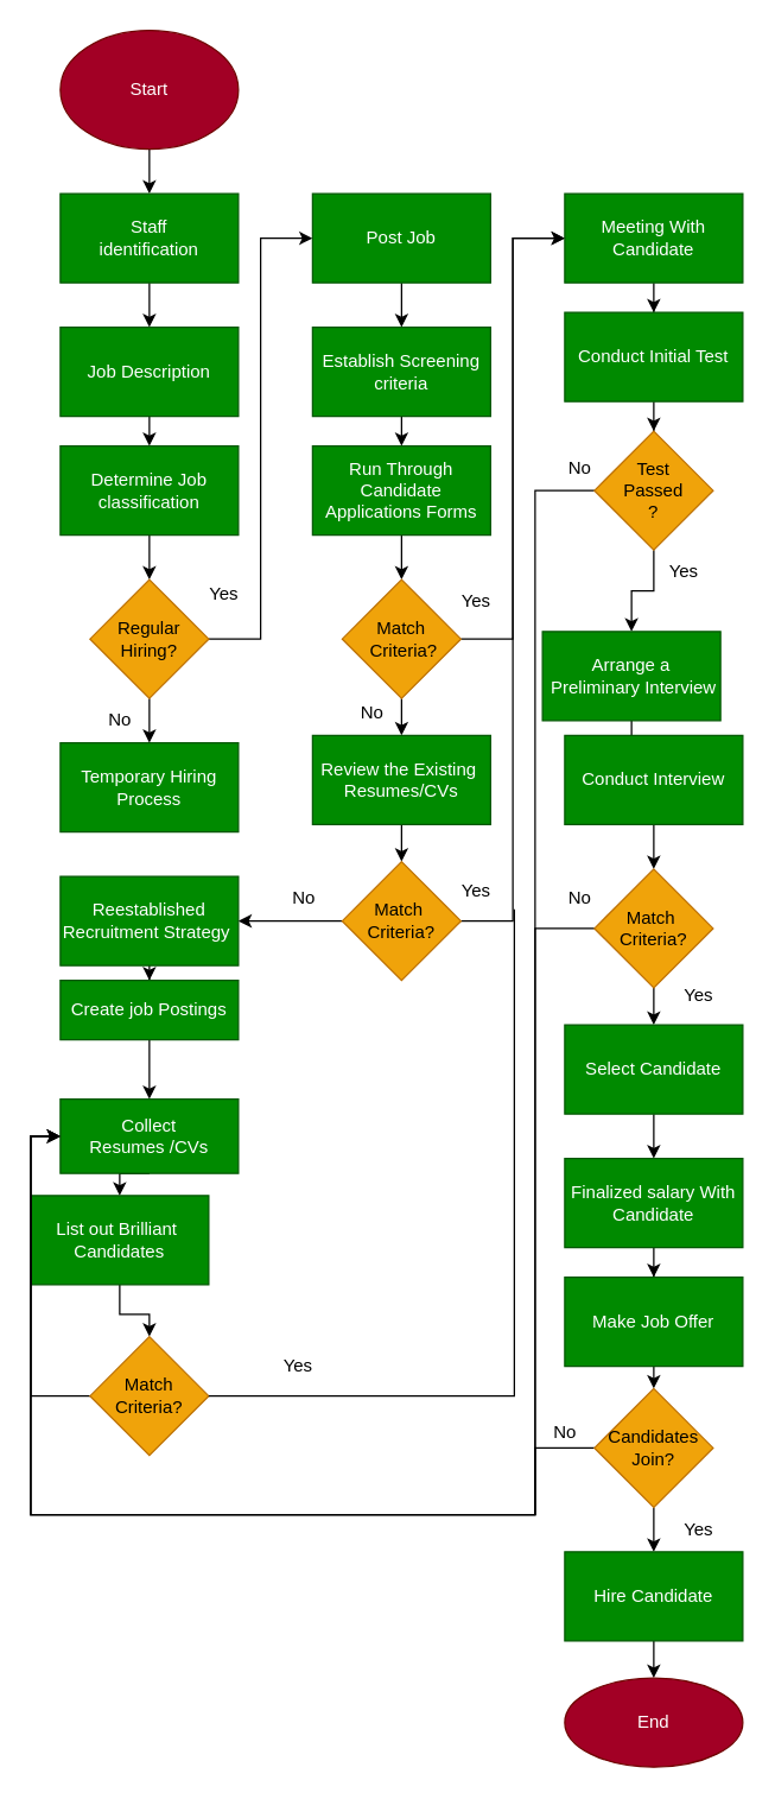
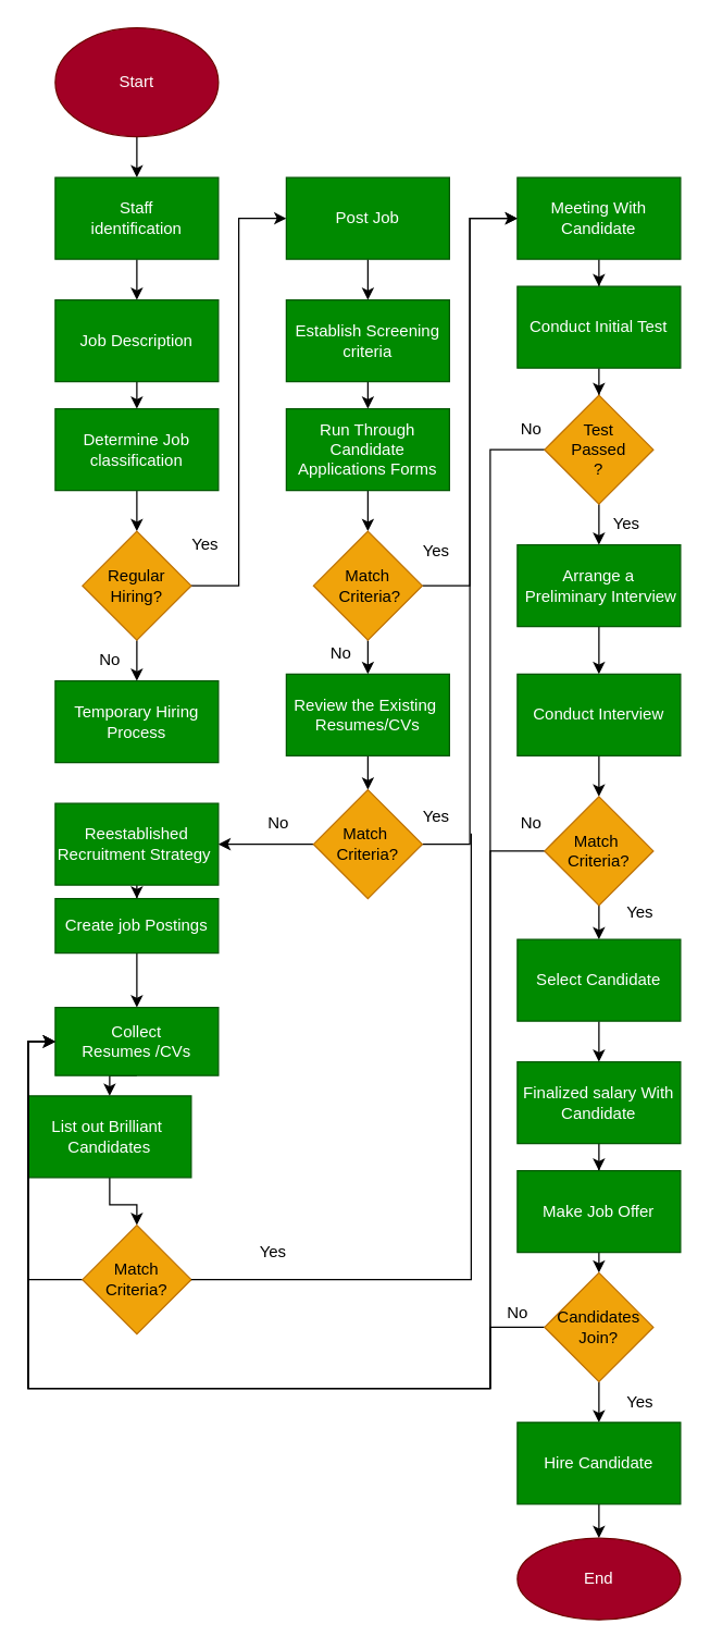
- <mxCell id="54" value="Arrange a&lt;br&gt;&amp;nbsp;Preliminary Interview" style="whiteSpace=wrap;html=1;fillColor=#008a00;fontColor=#ffffff;strokeColor=#005700;" vertex="1" parent="1"><mxGeometry x="365" y="425" width="120" height="60" as="geometry" /></mxCell>
+ <mxCell id="54" value="Arrange a&lt;br&gt;&amp;nbsp;Preliminary Interview" style="whiteSpace=wrap;html=1;fillColor=#008a00;fontColor=#ffffff;strokeColor=#005700;" vertex="1" parent="1"><mxGeometry x="380" y="400" width="120" height="60" as="geometry" /></mxCell>
